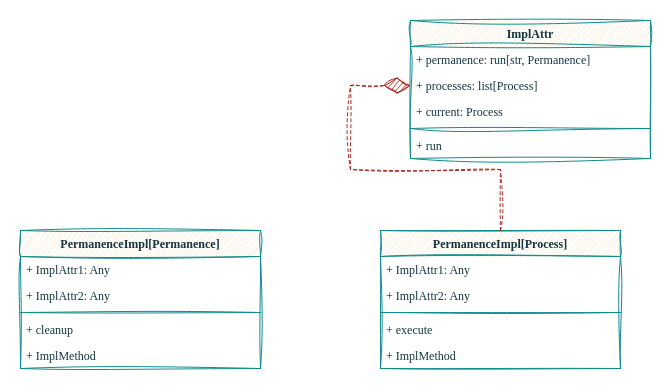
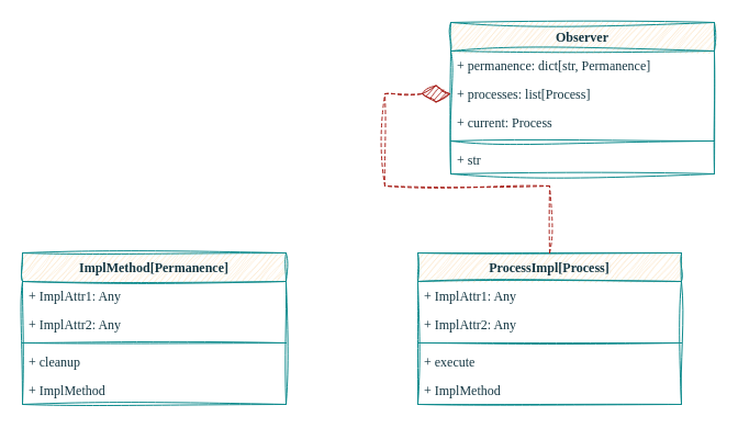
- <mxCell id="2" value="ImplAttr" style="swimlane;fontStyle=1;align=center;verticalAlign=top;childLayout=stackLayout;horizontal=1;startSize=26;horizontalStack=0;resizeParent=1;resizeParentMax=0;resizeLast=0;collapsible=1;marginBottom=0;whiteSpace=wrap;html=1;sketch=1;hachureGap=4;jiggle=2;curveFitting=1;strokeColor=#0F8B8D;fontFamily=Architects Daughter;fontSource=https%3A%2F%2Ffonts.googleapis.com%2Fcss%3Ffamily%3DArchitects%2BDaughter;fontColor=#143642;fillColor=#FAE5C7;" vertex="1" parent="1"><mxGeometry x="410" y="20" width="240" height="138" as="geometry" /></mxCell>
+ <mxCell id="2" value="Observer" style="swimlane;fontStyle=1;align=center;verticalAlign=top;childLayout=stackLayout;horizontal=1;startSize=26;horizontalStack=0;resizeParent=1;resizeParentMax=0;resizeLast=0;collapsible=1;marginBottom=0;whiteSpace=wrap;html=1;sketch=1;hachureGap=4;jiggle=2;curveFitting=1;strokeColor=#0F8B8D;fontFamily=Architects Daughter;fontSource=https%3A%2F%2Ffonts.googleapis.com%2Fcss%3Ffamily%3DArchitects%2BDaughter;fontColor=#143642;fillColor=#FAE5C7;" vertex="1" parent="1"><mxGeometry x="410" y="20" width="240" height="138" as="geometry" /></mxCell>
- <mxCell id="3" value="+ permanence: run[str, Permanence]" style="text;strokeColor=none;fillColor=none;align=left;verticalAlign=top;spacingLeft=4;spacingRight=4;overflow=hidden;rotatable=0;points=[[0,0.5],[1,0.5]];portConstraint=eastwest;whiteSpace=wrap;html=1;fontFamily=Architects Daughter;fontSource=https%3A%2F%2Ffonts.googleapis.com%2Fcss%3Ffamily%3DArchitects%2BDaughter;fontColor=#143642;" vertex="1" parent="2"><mxGeometry y="26" width="240" height="26" as="geometry" /></mxCell>
+ <mxCell id="3" value="+ permanence: dict[str, Permanence]" style="text;strokeColor=none;fillColor=none;align=left;verticalAlign=top;spacingLeft=4;spacingRight=4;overflow=hidden;rotatable=0;points=[[0,0.5],[1,0.5]];portConstraint=eastwest;whiteSpace=wrap;html=1;fontFamily=Architects Daughter;fontSource=https%3A%2F%2Ffonts.googleapis.com%2Fcss%3Ffamily%3DArchitects%2BDaughter;fontColor=#143642;" vertex="1" parent="2"><mxGeometry y="26" width="240" height="26" as="geometry" /></mxCell>
- <mxCell id="7" value="+ run" style="text;strokeColor=none;fillColor=none;align=left;verticalAlign=top;spacingLeft=4;spacingRight=4;overflow=hidden;rotatable=0;points=[[0,0.5],[1,0.5]];portConstraint=eastwest;whiteSpace=wrap;html=1;fontFamily=Architects Daughter;fontSource=https%3A%2F%2Ffonts.googleapis.com%2Fcss%3Ffamily%3DArchitects%2BDaughter;fontColor=#143642;" vertex="1" parent="2"><mxGeometry y="112" width="240" height="26" as="geometry" /></mxCell>
+ <mxCell id="7" value="+ str" style="text;strokeColor=none;fillColor=none;align=left;verticalAlign=top;spacingLeft=4;spacingRight=4;overflow=hidden;rotatable=0;points=[[0,0.5],[1,0.5]];portConstraint=eastwest;whiteSpace=wrap;html=1;fontFamily=Architects Daughter;fontSource=https%3A%2F%2Ffonts.googleapis.com%2Fcss%3Ffamily%3DArchitects%2BDaughter;fontColor=#143642;" vertex="1" parent="2"><mxGeometry y="112" width="240" height="26" as="geometry" /></mxCell>
- <mxCell id="8" value="PermanenceImpl[Permanence]" style="swimlane;fontStyle=1;align=center;verticalAlign=top;childLayout=stackLayout;horizontal=1;startSize=26;horizontalStack=0;resizeParent=1;resizeParentMax=0;resizeLast=0;collapsible=1;marginBottom=0;whiteSpace=wrap;html=1;sketch=1;hachureGap=4;jiggle=2;curveFitting=1;strokeColor=#0F8B8D;fontFamily=Architects Daughter;fontSource=https%3A%2F%2Ffonts.googleapis.com%2Fcss%3Ffamily%3DArchitects%2BDaughter;fontColor=#143642;fillColor=#FAE5C7;" vertex="1" parent="1"><mxGeometry x="20" y="230" width="240" height="138" as="geometry" /></mxCell>
+ <mxCell id="8" value="ImplMethod[Permanence]" style="swimlane;fontStyle=1;align=center;verticalAlign=top;childLayout=stackLayout;horizontal=1;startSize=26;horizontalStack=0;resizeParent=1;resizeParentMax=0;resizeLast=0;collapsible=1;marginBottom=0;whiteSpace=wrap;html=1;sketch=1;hachureGap=4;jiggle=2;curveFitting=1;strokeColor=#0F8B8D;fontFamily=Architects Daughter;fontSource=https%3A%2F%2Ffonts.googleapis.com%2Fcss%3Ffamily%3DArchitects%2BDaughter;fontColor=#143642;fillColor=#FAE5C7;" vertex="1" parent="1"><mxGeometry x="20" y="230" width="240" height="138" as="geometry" /></mxCell>
- <mxCell id="14" value="PermanenceImpl[Process]" style="swimlane;fontStyle=1;align=center;verticalAlign=top;childLayout=stackLayout;horizontal=1;startSize=26;horizontalStack=0;resizeParent=1;resizeParentMax=0;resizeLast=0;collapsible=1;marginBottom=0;whiteSpace=wrap;html=1;sketch=1;hachureGap=4;jiggle=2;curveFitting=1;strokeColor=#0F8B8D;fontFamily=Architects Daughter;fontSource=https%3A%2F%2Ffonts.googleapis.com%2Fcss%3Ffamily%3DArchitects%2BDaughter;fontColor=#143642;fillColor=#FAE5C7;" vertex="1" parent="1"><mxGeometry x="380" y="230" width="240" height="138" as="geometry" /></mxCell>
+ <mxCell id="14" value="ProcessImpl[Process]" style="swimlane;fontStyle=1;align=center;verticalAlign=top;childLayout=stackLayout;horizontal=1;startSize=26;horizontalStack=0;resizeParent=1;resizeParentMax=0;resizeLast=0;collapsible=1;marginBottom=0;whiteSpace=wrap;html=1;sketch=1;hachureGap=4;jiggle=2;curveFitting=1;strokeColor=#0F8B8D;fontFamily=Architects Daughter;fontSource=https%3A%2F%2Ffonts.googleapis.com%2Fcss%3Ffamily%3DArchitects%2BDaughter;fontColor=#143642;fillColor=#FAE5C7;" vertex="1" parent="1"><mxGeometry x="380" y="230" width="240" height="138" as="geometry" /></mxCell>
